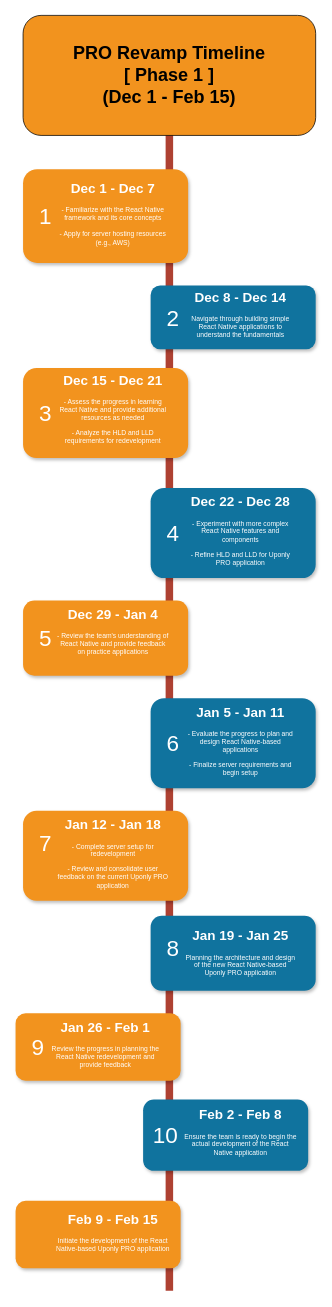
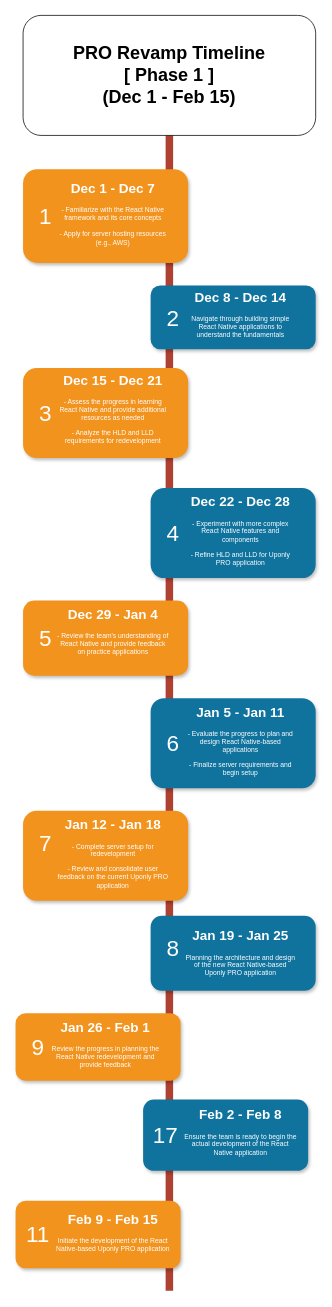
- <mxCell id="33" value="&lt;b&gt;&lt;font style=&quot;font-size: 24px;&quot;&gt;PRO Revamp Timeline &lt;br&gt;[ Phase 1 ]&lt;br&gt;(Dec 1 - Feb 15)&lt;/font&gt;&lt;/b&gt;" style="rounded=1;whiteSpace=wrap;html=1;fillColor=#f2931e;" vertex="1" parent="1"><mxGeometry x="30" y="20" width="390" height="160" as="geometry" /></mxCell>
+ <mxCell id="33" value="&lt;b&gt;&lt;font style=&quot;font-size: 24px;&quot;&gt;PRO Revamp Timeline &lt;br&gt;[ Phase 1 ]&lt;br&gt;(Dec 1 - Feb 15)&lt;/font&gt;&lt;/b&gt;" style="rounded=1;whiteSpace=wrap;html=1;" vertex="1" parent="1"><mxGeometry x="30" y="20" width="390" height="160" as="geometry" /></mxCell>
- <mxCell id="30" value="10" style="text;html=1;strokeColor=none;fillColor=none;align=center;verticalAlign=middle;whiteSpace=wrap;fontSize=30;fontColor=#FFFFFF;" vertex="1" parent="1"><mxGeometry x="200" y="1502.5" width="40" height="20" as="geometry" /></mxCell>
+ <mxCell id="30" value="17" style="text;html=1;strokeColor=none;fillColor=none;align=center;verticalAlign=middle;whiteSpace=wrap;fontSize=30;fontColor=#FFFFFF;" vertex="1" parent="1"><mxGeometry x="200" y="1502.5" width="40" height="20" as="geometry" /></mxCell>
+ <mxCell id="35" value="11" style="text;html=1;strokeColor=none;fillColor=none;align=center;verticalAlign=middle;whiteSpace=wrap;fontSize=30;fontColor=#FFFFFF;" vertex="1" parent="1"><mxGeometry x="30" y="1635" width="40" height="20" as="geometry" /></mxCell>
